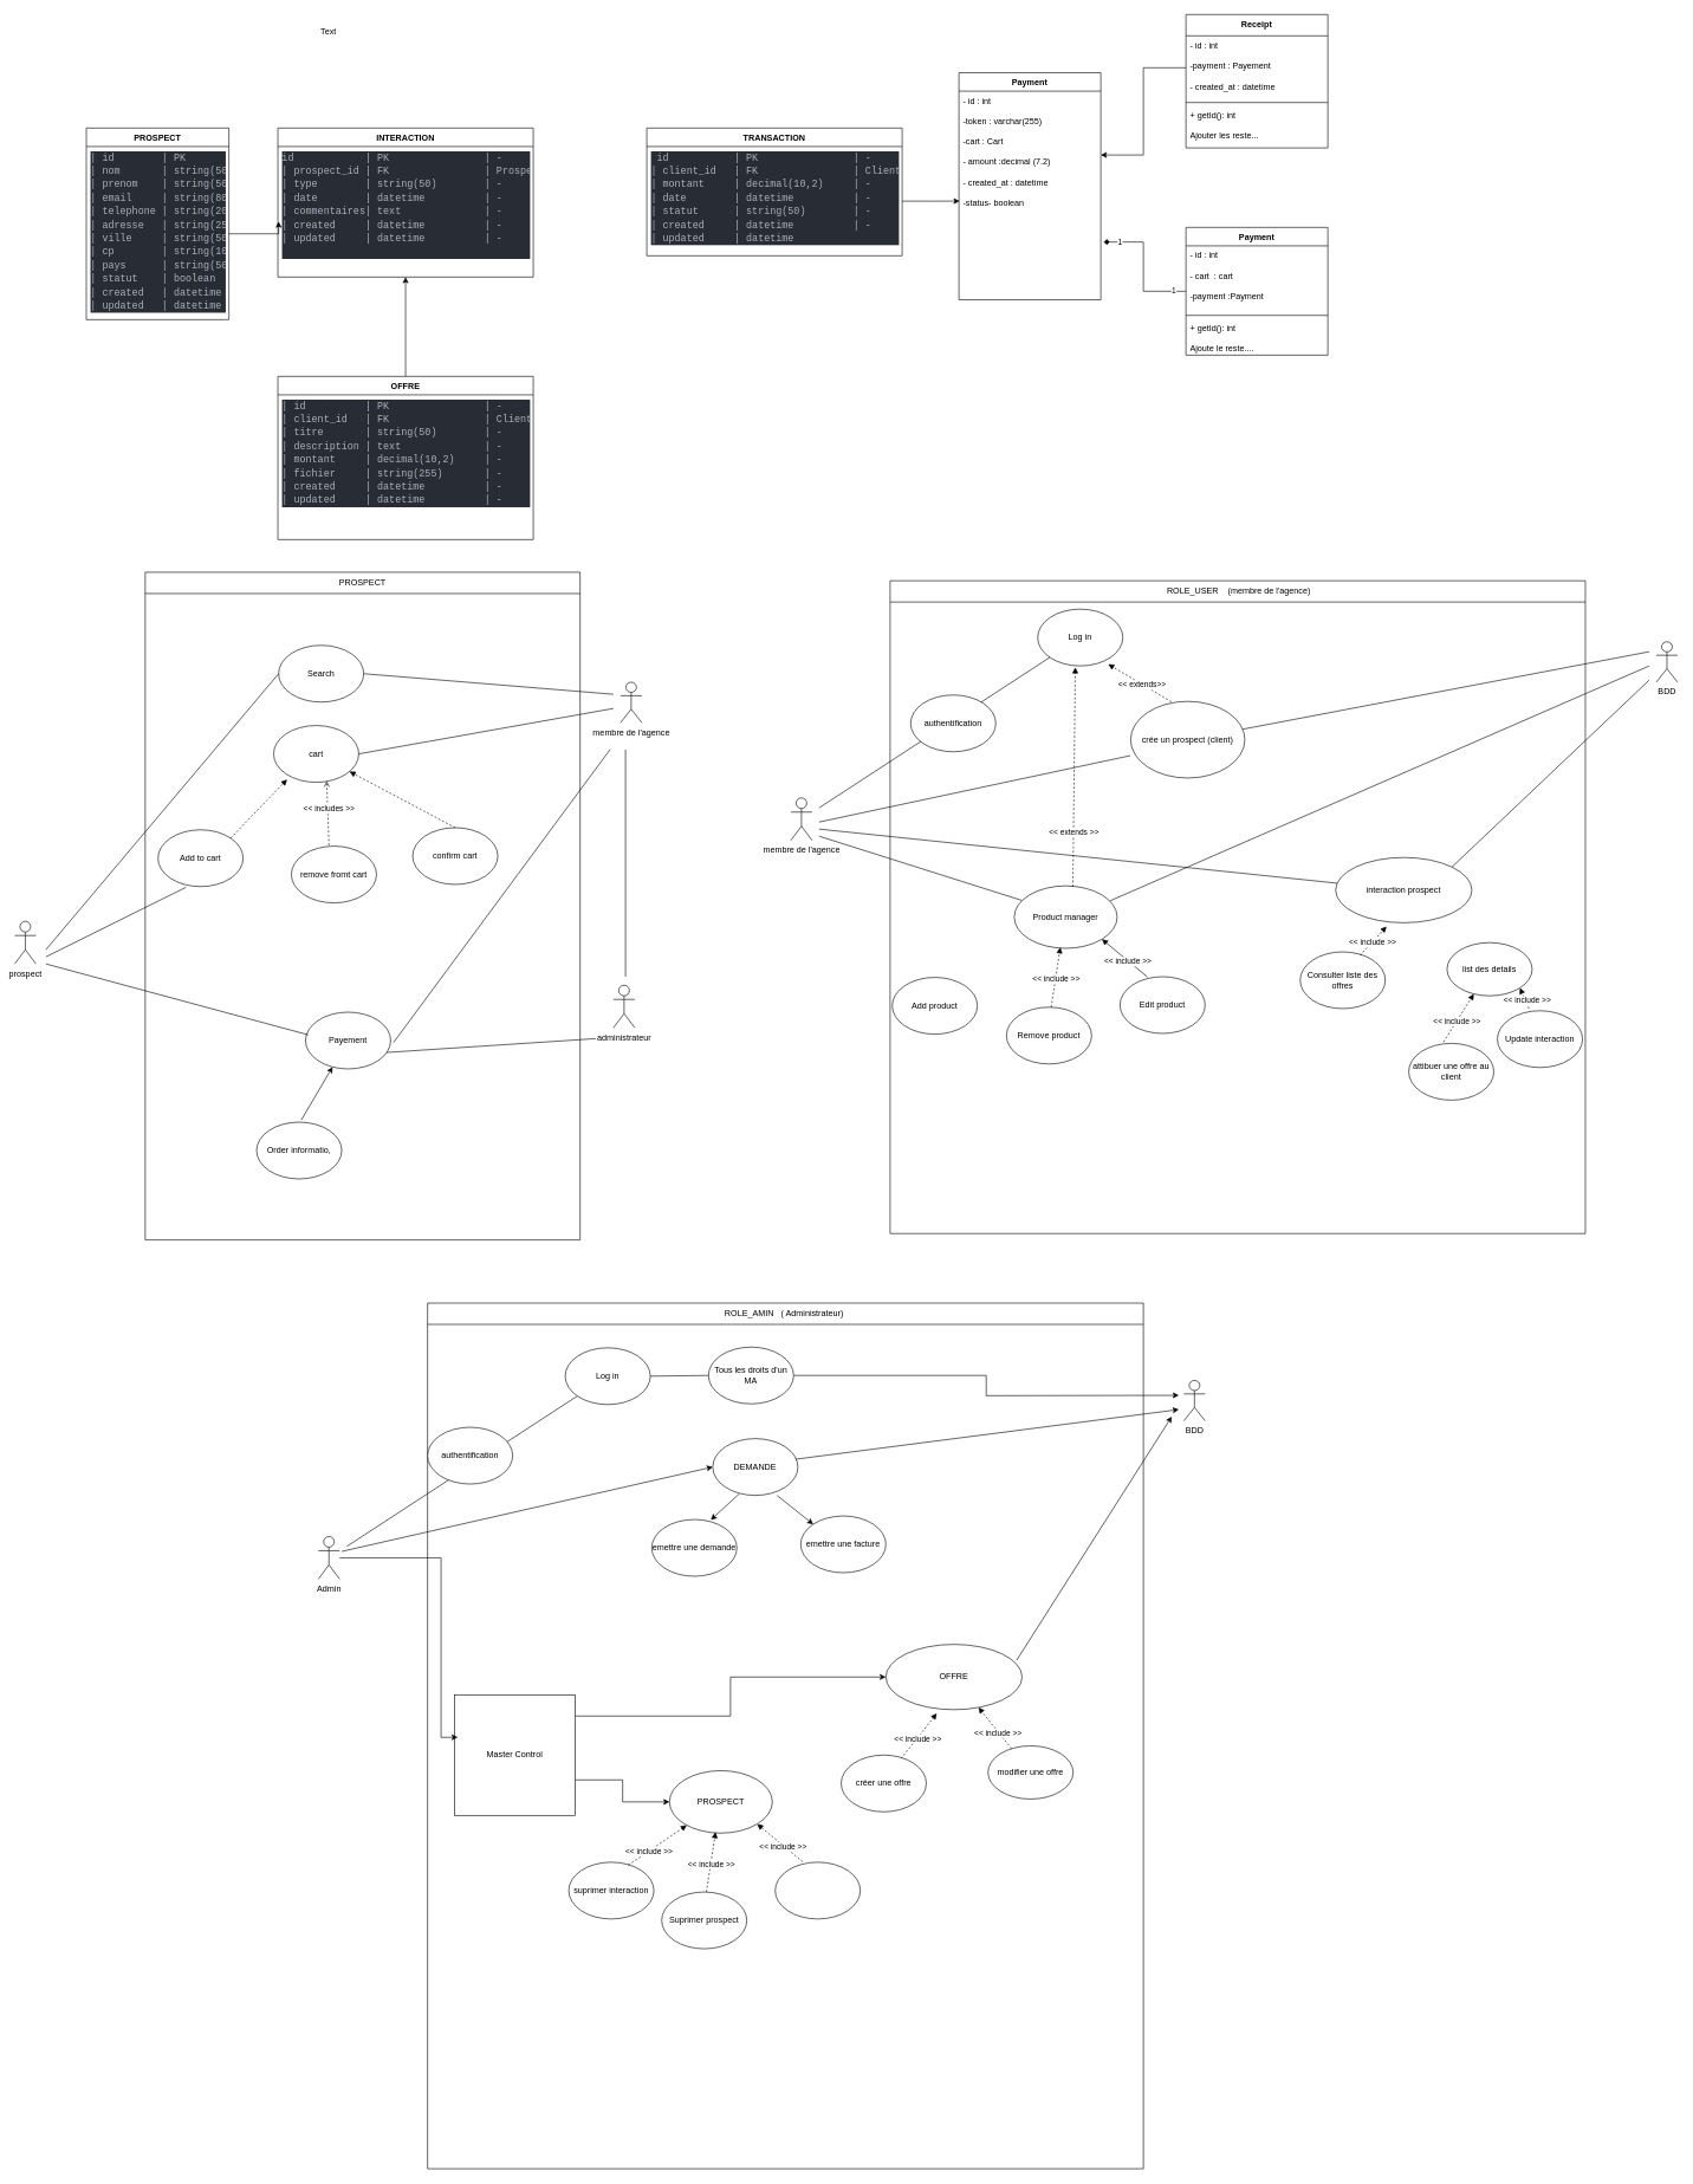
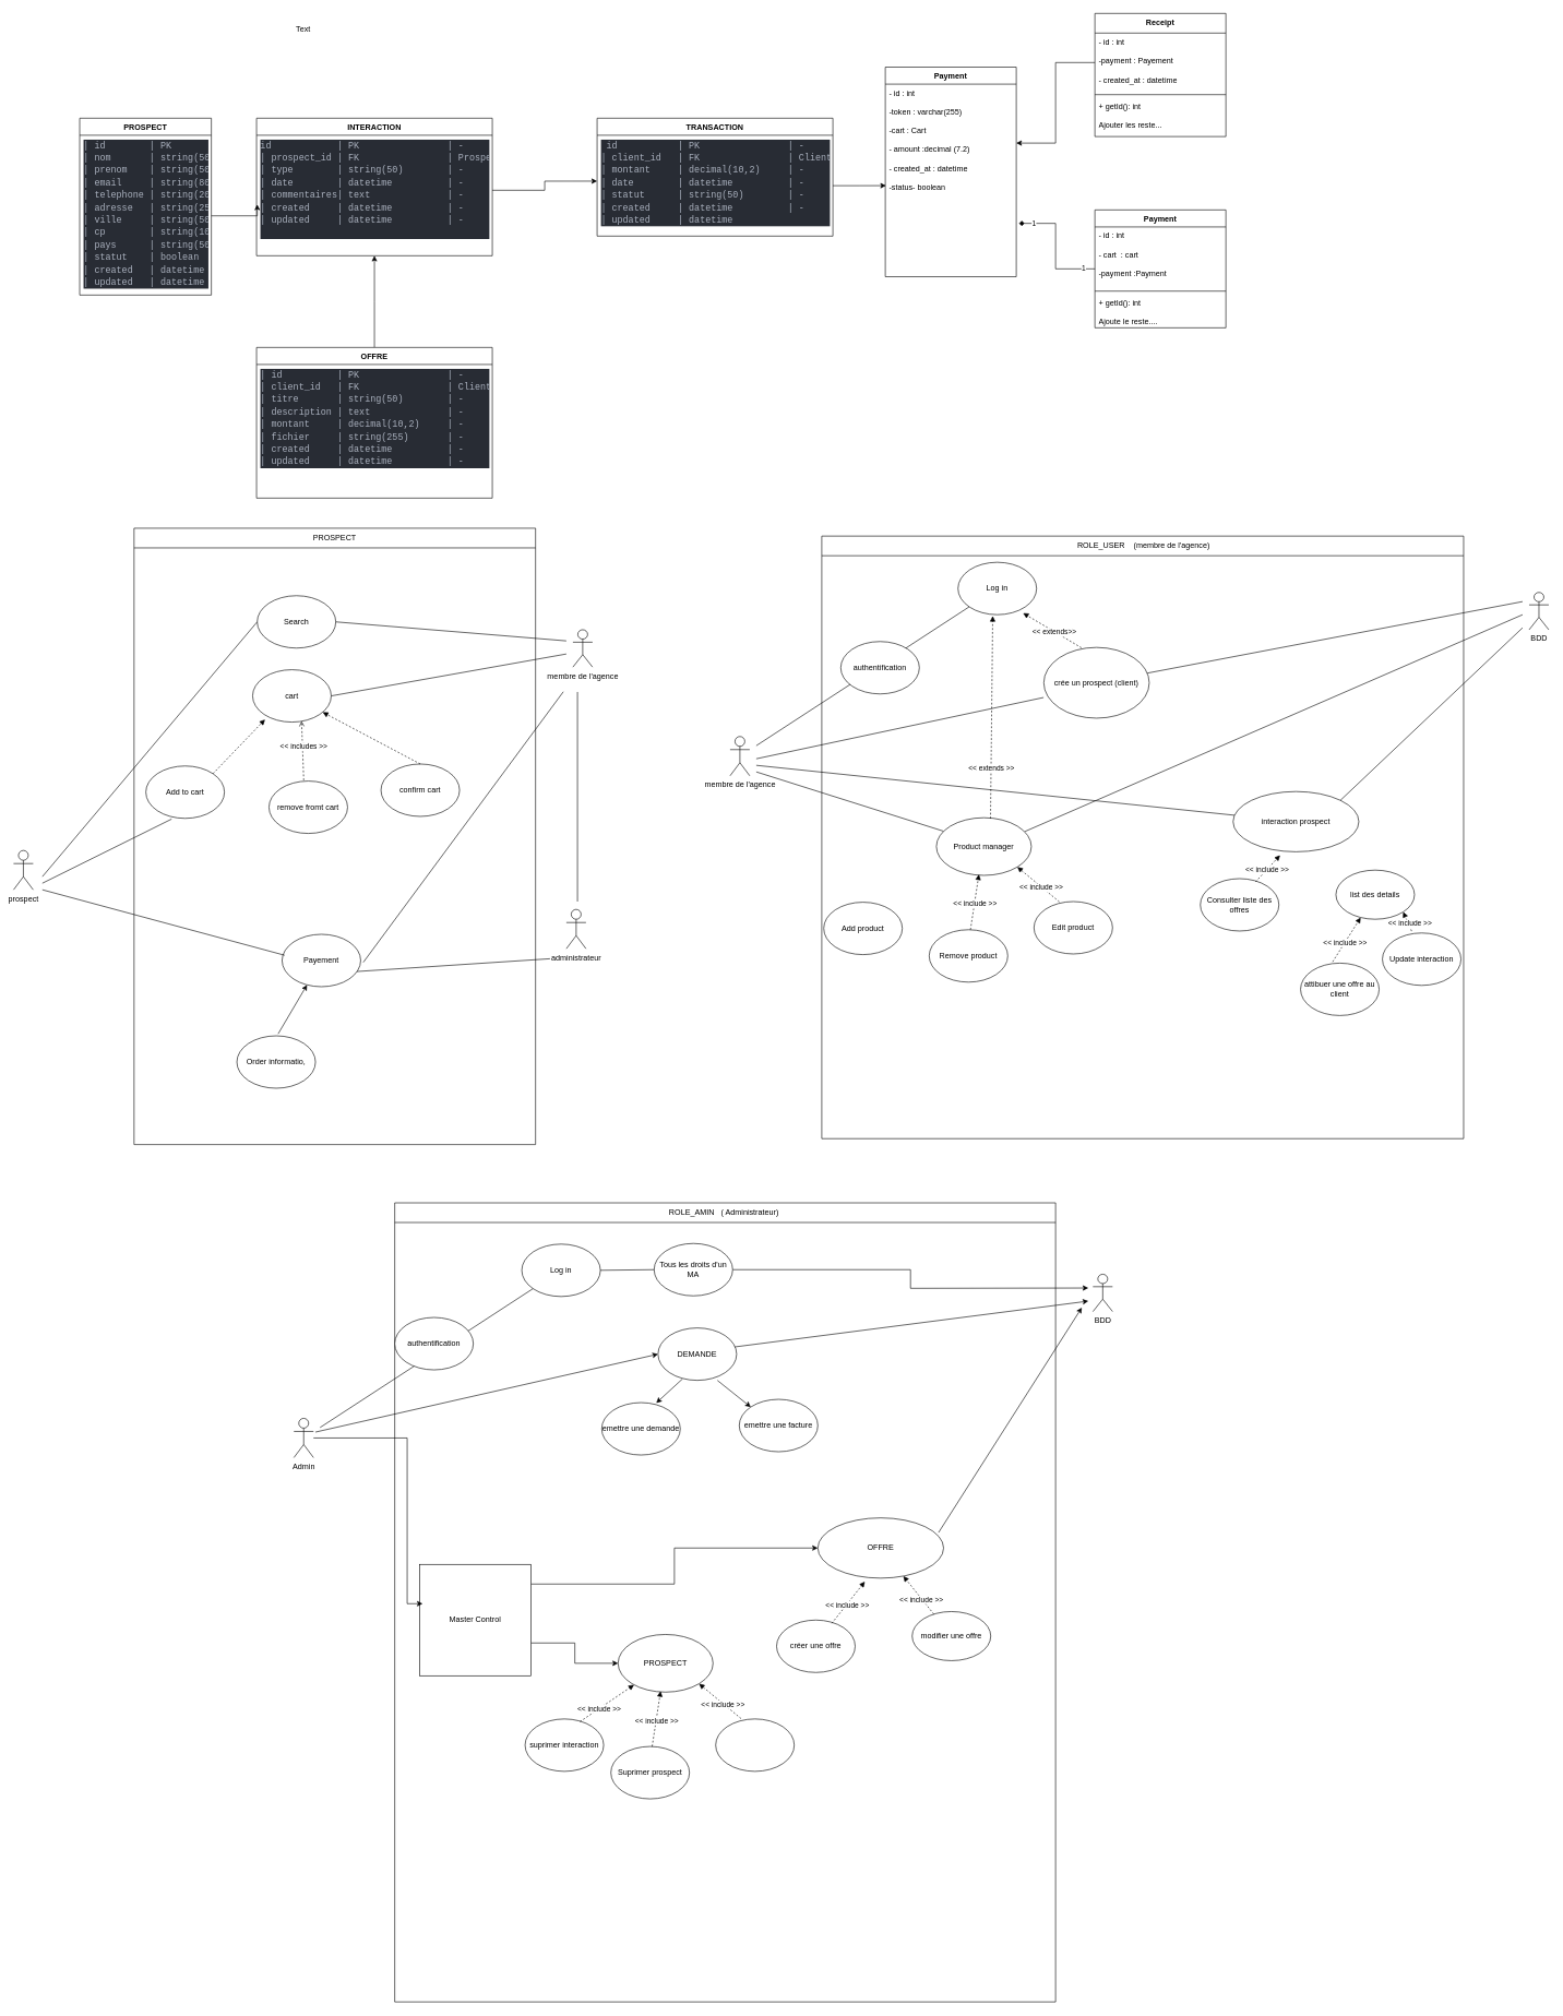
+ <mxCell id="86" style="edgeStyle=orthogonalEdgeStyle;rounded=0;orthogonalLoop=1;jettySize=auto;html=1;entryX=0;entryY=0.455;entryDx=0;entryDy=0;entryPerimeter=0;" parent="1" source="3" target="6" edge="1"><mxGeometry relative="1" as="geometry"><Array as="points"><mxPoint x="831" y="290" /><mxPoint x="831" y="276" /></Array></mxGeometry></mxCell>
- <mxCell id="64" value="" style="endArrow=block;dashed=0;html=1;rounded=0;entryX=1;entryY=1;entryDx=0;entryDy=0;exitX=0.323;exitY=0.005;exitDx=0;exitDy=0;exitPerimeter=0;endFill=1;" parent="1" source="61" target="56" edge="1"><mxGeometry width="50" height="50" relative="1" as="geometry"><mxPoint x="1459" y="1458" as="sourcePoint" /><mxPoint x="1509" y="1408" as="targetPoint" /></mxGeometry></mxCell>
+ <mxCell id="64" value="" style="endArrow=block;dashed=1;html=1;rounded=0;entryX=1;entryY=1;entryDx=0;entryDy=0;exitX=0.323;exitY=0.005;exitDx=0;exitDy=0;exitPerimeter=0;endFill=1;" parent="1" source="61" target="56" edge="1"><mxGeometry width="50" height="50" relative="1" as="geometry"><mxPoint x="1459" y="1458" as="sourcePoint" /><mxPoint x="1509" y="1408" as="targetPoint" /></mxGeometry></mxCell>
